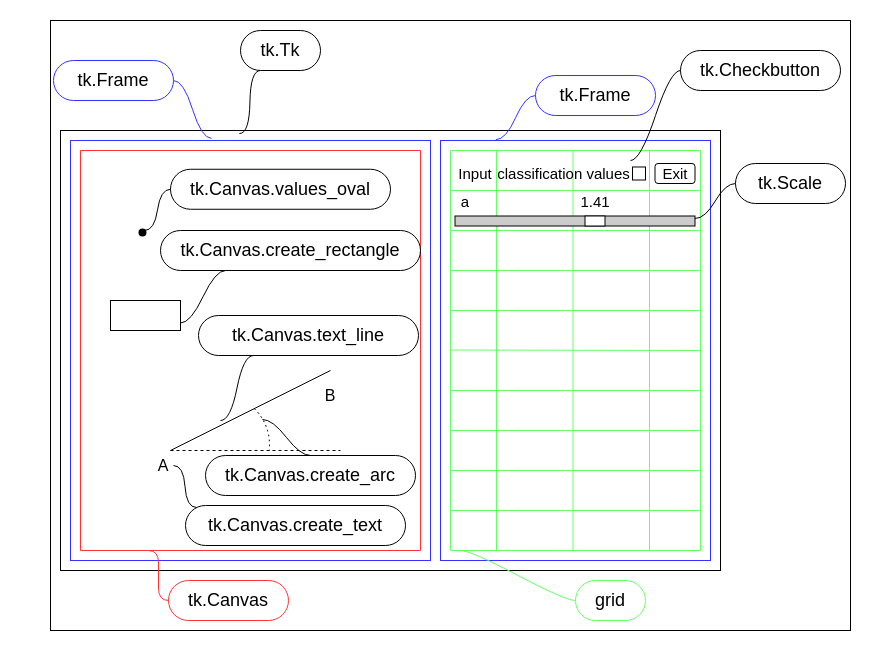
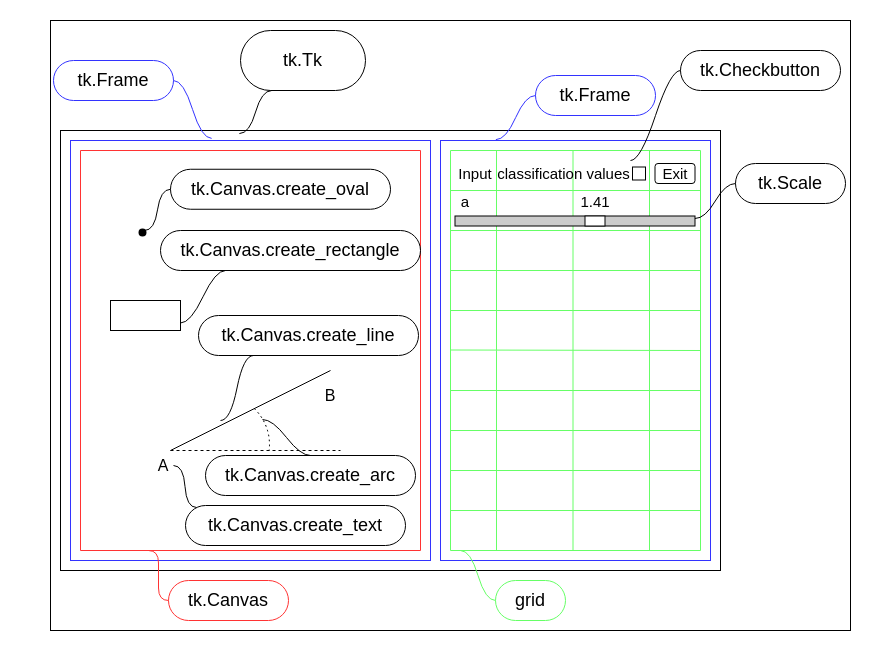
- <mxCell id="24" value="tk.Tk" style="whiteSpace=wrap;html=1;rounded=1;arcSize=50;align=center;verticalAlign=middle;strokeWidth=1;autosize=1;spacing=4;treeFolding=1;treeMoving=1;newEdgeStyle={&quot;edgeStyle&quot;:&quot;entityRelationEdgeStyle&quot;,&quot;startArrow&quot;:&quot;none&quot;,&quot;endArrow&quot;:&quot;none&quot;,&quot;segment&quot;:10,&quot;curved&quot;:1,&quot;sourcePerimeterSpacing&quot;:0,&quot;targetPerimeterSpacing&quot;:0};fontSize=18;" parent="1" vertex="1"><mxGeometry x="240" y="30" width="80" height="40" as="geometry" /></mxCell>
+ <mxCell id="24" value="tk.Tk" style="whiteSpace=wrap;html=1;rounded=1;arcSize=50;align=center;verticalAlign=middle;strokeWidth=1;autosize=1;spacing=4;treeFolding=1;treeMoving=1;newEdgeStyle={&quot;edgeStyle&quot;:&quot;entityRelationEdgeStyle&quot;,&quot;startArrow&quot;:&quot;none&quot;,&quot;endArrow&quot;:&quot;none&quot;,&quot;segment&quot;:10,&quot;curved&quot;:1,&quot;sourcePerimeterSpacing&quot;:0,&quot;targetPerimeterSpacing&quot;:0};fontSize=18;" parent="1" vertex="1"><mxGeometry x="240" y="30" width="125" height="60" as="geometry" /></mxCell>
- <mxCell id="46" value="tk.Canvas.values_oval" style="whiteSpace=wrap;html=1;rounded=1;arcSize=50;align=center;verticalAlign=middle;strokeWidth=1;autosize=1;spacing=4;treeFolding=1;treeMoving=1;newEdgeStyle={&quot;edgeStyle&quot;:&quot;entityRelationEdgeStyle&quot;,&quot;startArrow&quot;:&quot;none&quot;,&quot;endArrow&quot;:&quot;none&quot;,&quot;segment&quot;:10,&quot;curved&quot;:1,&quot;sourcePerimeterSpacing&quot;:0,&quot;targetPerimeterSpacing&quot;:0};fontSize=18;" parent="1" vertex="1"><mxGeometry x="170" y="168.75" width="220" height="40" as="geometry" /></mxCell>
+ <mxCell id="46" value="tk.Canvas.create_oval" style="whiteSpace=wrap;html=1;rounded=1;arcSize=50;align=center;verticalAlign=middle;strokeWidth=1;autosize=1;spacing=4;treeFolding=1;treeMoving=1;newEdgeStyle={&quot;edgeStyle&quot;:&quot;entityRelationEdgeStyle&quot;,&quot;startArrow&quot;:&quot;none&quot;,&quot;endArrow&quot;:&quot;none&quot;,&quot;segment&quot;:10,&quot;curved&quot;:1,&quot;sourcePerimeterSpacing&quot;:0,&quot;targetPerimeterSpacing&quot;:0};fontSize=18;" parent="1" vertex="1"><mxGeometry x="170" y="168.75" width="220" height="40" as="geometry" /></mxCell>
- <mxCell id="39" value="tk.Canvas.text_line" style="whiteSpace=wrap;html=1;rounded=1;arcSize=50;align=center;verticalAlign=middle;strokeWidth=1;autosize=1;spacing=4;treeFolding=1;treeMoving=1;newEdgeStyle={&quot;edgeStyle&quot;:&quot;entityRelationEdgeStyle&quot;,&quot;startArrow&quot;:&quot;none&quot;,&quot;endArrow&quot;:&quot;none&quot;,&quot;segment&quot;:10,&quot;curved&quot;:1,&quot;sourcePerimeterSpacing&quot;:0,&quot;targetPerimeterSpacing&quot;:0};fontSize=18;" parent="1" vertex="1"><mxGeometry x="198" y="315" width="220" height="40" as="geometry" /></mxCell>
+ <mxCell id="39" value="tk.Canvas.create_line" style="whiteSpace=wrap;html=1;rounded=1;arcSize=50;align=center;verticalAlign=middle;strokeWidth=1;autosize=1;spacing=4;treeFolding=1;treeMoving=1;newEdgeStyle={&quot;edgeStyle&quot;:&quot;entityRelationEdgeStyle&quot;,&quot;startArrow&quot;:&quot;none&quot;,&quot;endArrow&quot;:&quot;none&quot;,&quot;segment&quot;:10,&quot;curved&quot;:1,&quot;sourcePerimeterSpacing&quot;:0,&quot;targetPerimeterSpacing&quot;:0};fontSize=18;" parent="1" vertex="1"><mxGeometry x="198" y="315" width="220" height="40" as="geometry" /></mxCell>
- <mxCell id="30" value="grid" style="whiteSpace=wrap;html=1;rounded=1;arcSize=50;align=center;verticalAlign=middle;strokeWidth=1;autosize=1;spacing=4;treeFolding=1;treeMoving=1;newEdgeStyle={&quot;edgeStyle&quot;:&quot;entityRelationEdgeStyle&quot;,&quot;startArrow&quot;:&quot;none&quot;,&quot;endArrow&quot;:&quot;none&quot;,&quot;segment&quot;:10,&quot;curved&quot;:1,&quot;sourcePerimeterSpacing&quot;:0,&quot;targetPerimeterSpacing&quot;:0};strokeColor=#66FF66;fontSize=18;" parent="1" vertex="1"><mxGeometry x="575" y="580" width="70" height="40" as="geometry" /></mxCell>
+ <mxCell id="30" value="grid" style="whiteSpace=wrap;html=1;rounded=1;arcSize=50;align=center;verticalAlign=middle;strokeWidth=1;autosize=1;spacing=4;treeFolding=1;treeMoving=1;newEdgeStyle={&quot;edgeStyle&quot;:&quot;entityRelationEdgeStyle&quot;,&quot;startArrow&quot;:&quot;none&quot;,&quot;endArrow&quot;:&quot;none&quot;,&quot;segment&quot;:10,&quot;curved&quot;:1,&quot;sourcePerimeterSpacing&quot;:0,&quot;targetPerimeterSpacing&quot;:0};strokeColor=#66FF66;fontSize=18;" parent="1" vertex="1"><mxGeometry x="495" y="580" width="70" height="40" as="geometry" /></mxCell>
